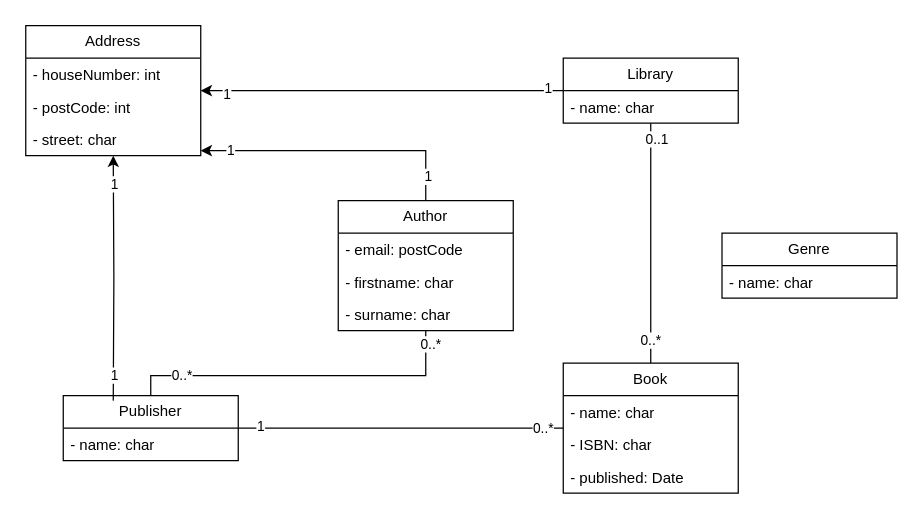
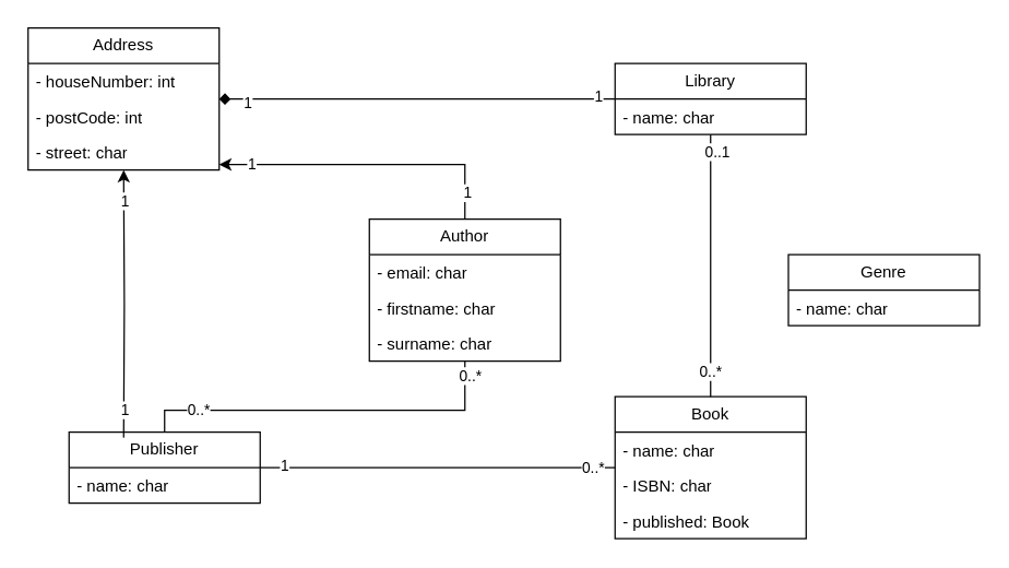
- <mxCell id="6" style="edgeStyle=orthogonalEdgeStyle;rounded=0;orthogonalLoop=1;jettySize=auto;html=1;exitX=0;exitY=0.5;exitDx=0;exitDy=0;" edge="1" parent="1" source="12" target="2"><mxGeometry relative="1" as="geometry" /></mxCell>
+ <mxCell id="6" style="edgeStyle=orthogonalEdgeStyle;rounded=0;orthogonalLoop=1;jettySize=auto;html=1;exitX=0;exitY=0.5;exitDx=0;exitDy=0;endArrow=diamond;" edge="1" parent="1" source="12" target="2"><mxGeometry relative="1" as="geometry" /></mxCell>
- <mxCell id="18" value="- email: postCode" style="text;strokeColor=none;fillColor=none;align=left;verticalAlign=top;spacingLeft=4;spacingRight=4;overflow=hidden;rotatable=0;points=[[0,0.5],[1,0.5]];portConstraint=eastwest;whiteSpace=wrap;html=1;" vertex="1" parent="17"><mxGeometry y="26" width="140" height="26" as="geometry" /></mxCell>
+ <mxCell id="18" value="- email: char" style="text;strokeColor=none;fillColor=none;align=left;verticalAlign=top;spacingLeft=4;spacingRight=4;overflow=hidden;rotatable=0;points=[[0,0.5],[1,0.5]];portConstraint=eastwest;whiteSpace=wrap;html=1;" vertex="1" parent="17"><mxGeometry y="26" width="140" height="26" as="geometry" /></mxCell>
- <mxCell id="35" value="- published: Date" style="text;strokeColor=none;fillColor=none;align=left;verticalAlign=top;spacingLeft=4;spacingRight=4;overflow=hidden;rotatable=0;points=[[0,0.5],[1,0.5]];portConstraint=eastwest;whiteSpace=wrap;html=1;" vertex="1" parent="32"><mxGeometry y="78" width="140" height="26" as="geometry" /></mxCell>
+ <mxCell id="35" value="- published: Book" style="text;strokeColor=none;fillColor=none;align=left;verticalAlign=top;spacingLeft=4;spacingRight=4;overflow=hidden;rotatable=0;points=[[0,0.5],[1,0.5]];portConstraint=eastwest;whiteSpace=wrap;html=1;" vertex="1" parent="32"><mxGeometry y="78" width="140" height="26" as="geometry" /></mxCell>
